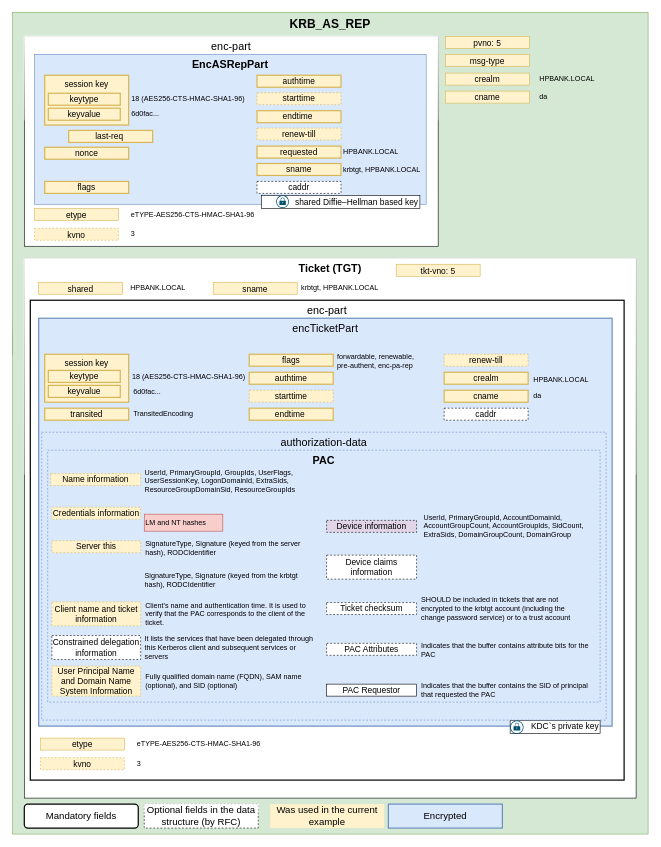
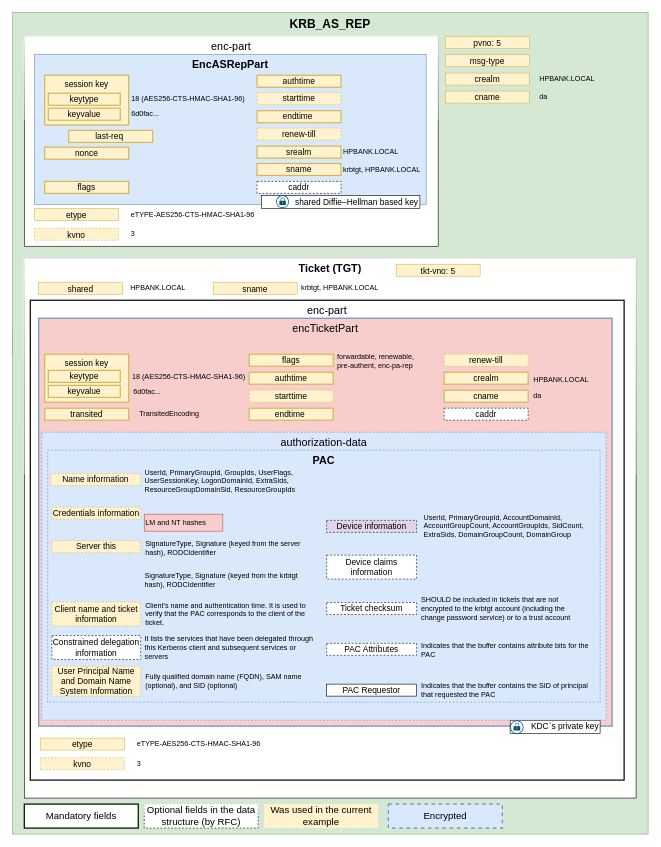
- <mxCell id="28" value="&lt;font style=&quot;font-size: 14px;&quot;&gt;requested&lt;/font&gt;" style="rounded=0;whiteSpace=wrap;html=1;fontSize=14;strokeWidth=2;fillColor=#fff2cc;strokeColor=#d6b656;" parent="1" vertex="1"><mxGeometry x="427.976" y="243" width="140" height="20.0" as="geometry" /></mxCell>
+ <mxCell id="28" value="&lt;font style=&quot;font-size: 14px;&quot;&gt;srealm&lt;/font&gt;" style="rounded=0;whiteSpace=wrap;html=1;fontSize=14;strokeWidth=2;fillColor=#fff2cc;strokeColor=#d6b656;" parent="1" vertex="1"><mxGeometry x="427.976" y="243" width="140" height="20.0" as="geometry" /></mxCell>
- <mxCell id="47" value="encTicketPart" style="rounded=0;whiteSpace=wrap;html=1;strokeWidth=2;fontSize=18;movable=1;resizable=1;rotatable=1;deletable=1;editable=1;connectable=1;fillColor=#dae8fc;strokeColor=#6c8ebf;verticalAlign=top;" parent="1" vertex="1"><mxGeometry x="64" y="530" width="956" height="680" as="geometry" /></mxCell>
+ <mxCell id="47" value="encTicketPart" style="rounded=0;whiteSpace=wrap;html=1;strokeWidth=2;fontSize=18;movable=1;resizable=1;rotatable=1;deletable=1;editable=1;connectable=1;fillColor=#f8cecc;strokeColor=#6c8ebf;verticalAlign=top;" parent="1" vertex="1"><mxGeometry x="64" y="530" width="956" height="680" as="geometry" /></mxCell>
- <mxCell id="59" value="TransitedEncoding" style="text;html=1;strokeColor=none;fillColor=none;align=left;verticalAlign=middle;whiteSpace=wrap;rounded=0;fontSize=12;" parent="1" vertex="1"><mxGeometry x="220" y="679.996" width="140" height="20" as="geometry" /></mxCell>
+ <mxCell id="59" value="TransitedEncoding" style="text;html=1;strokeColor=none;fillColor=none;align=left;verticalAlign=middle;whiteSpace=wrap;rounded=0;fontSize=12;" parent="1" vertex="1"><mxGeometry x="230" y="679.996" width="140" height="20" as="geometry" /></mxCell>
- <mxCell id="7" value="Mandatory fields" style="whiteSpace=wrap;html=1;strokeColor=default;fontSize=16;strokeWidth=2;rounded=1;" parent="1" vertex="1"><mxGeometry x="40" y="1340" width="190" height="40" as="geometry" /></mxCell>
+ <mxCell id="7" value="Mandatory fields" style="rounded=0;whiteSpace=wrap;html=1;strokeColor=default;fontSize=16;strokeWidth=2;" parent="1" vertex="1"><mxGeometry x="40" y="1340" width="190" height="40" as="geometry" /></mxCell>
- <mxCell id="11" value="Was used in the current example" style="rounded=0;whiteSpace=wrap;html=1;strokeColor=none;fontSize=16;strokeWidth=2;fillColor=#fff2cc;" parent="1" vertex="1"><mxGeometry x="450" y="1340" width="190" height="40" as="geometry" /></mxCell>
+ <mxCell id="11" value="Was used in the current example" style="rounded=0;whiteSpace=wrap;html=1;strokeColor=none;fontSize=16;strokeWidth=2;fillColor=#fff2cc;" parent="1" vertex="1"><mxGeometry x="440" y="1340" width="190" height="40" as="geometry" /></mxCell>
- <mxCell id="12" value="Encrypted" style="rounded=0;whiteSpace=wrap;html=1;strokeColor=#6c8ebf;fontSize=16;strokeWidth=2;fillColor=#dae8fc;" parent="1" vertex="1"><mxGeometry x="647.01" y="1340" width="190" height="40" as="geometry" /></mxCell>
+ <mxCell id="12" value="Encrypted" style="rounded=0;whiteSpace=wrap;html=1;strokeColor=#6c8ebf;fontSize=16;strokeWidth=2;fillColor=#dae8fc;dashed=1;" parent="1" vertex="1"><mxGeometry x="647.01" y="1340" width="190" height="40" as="geometry" /></mxCell>
